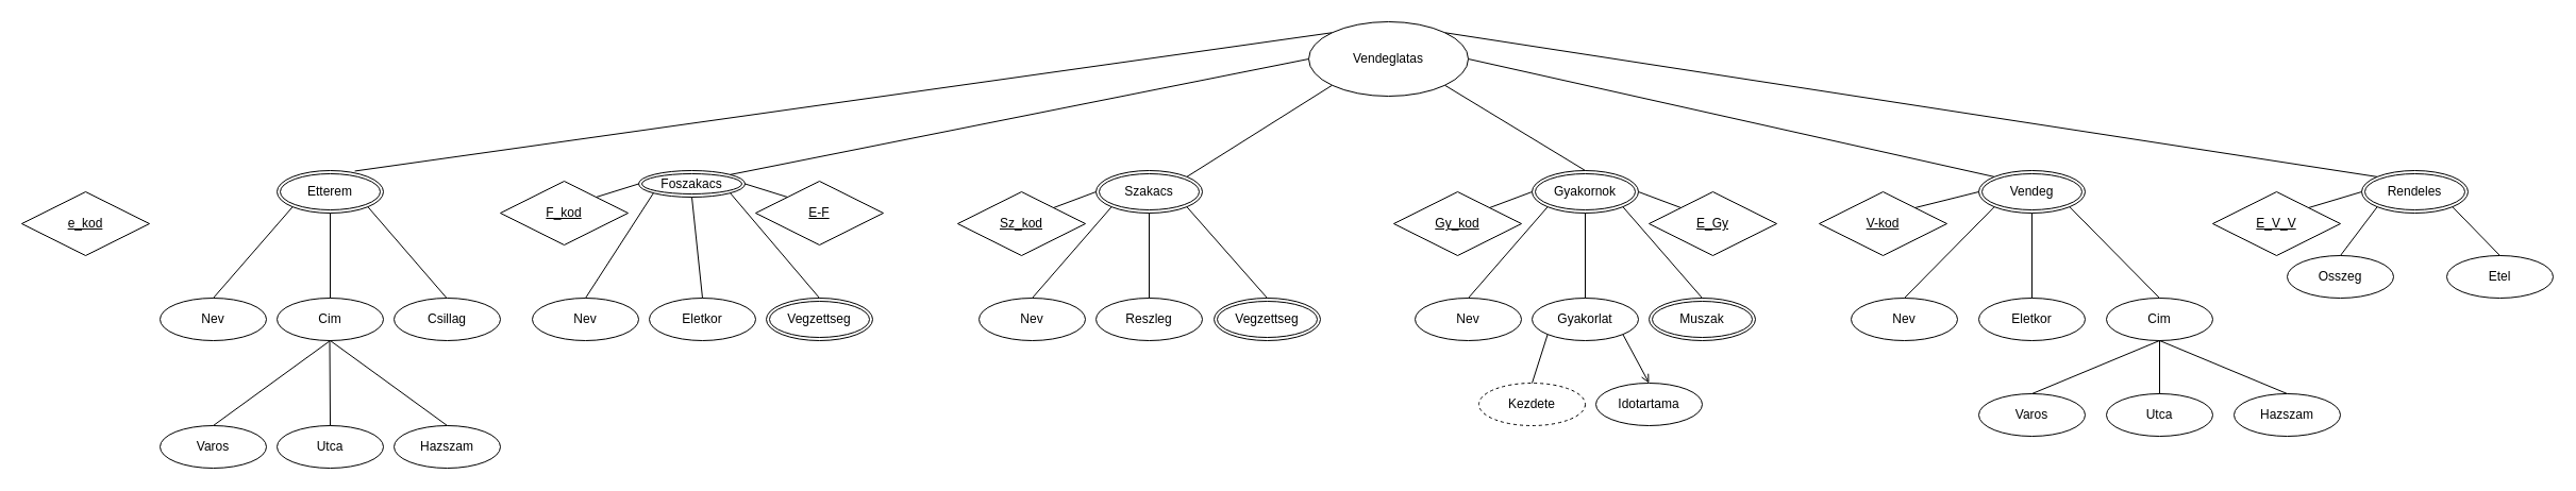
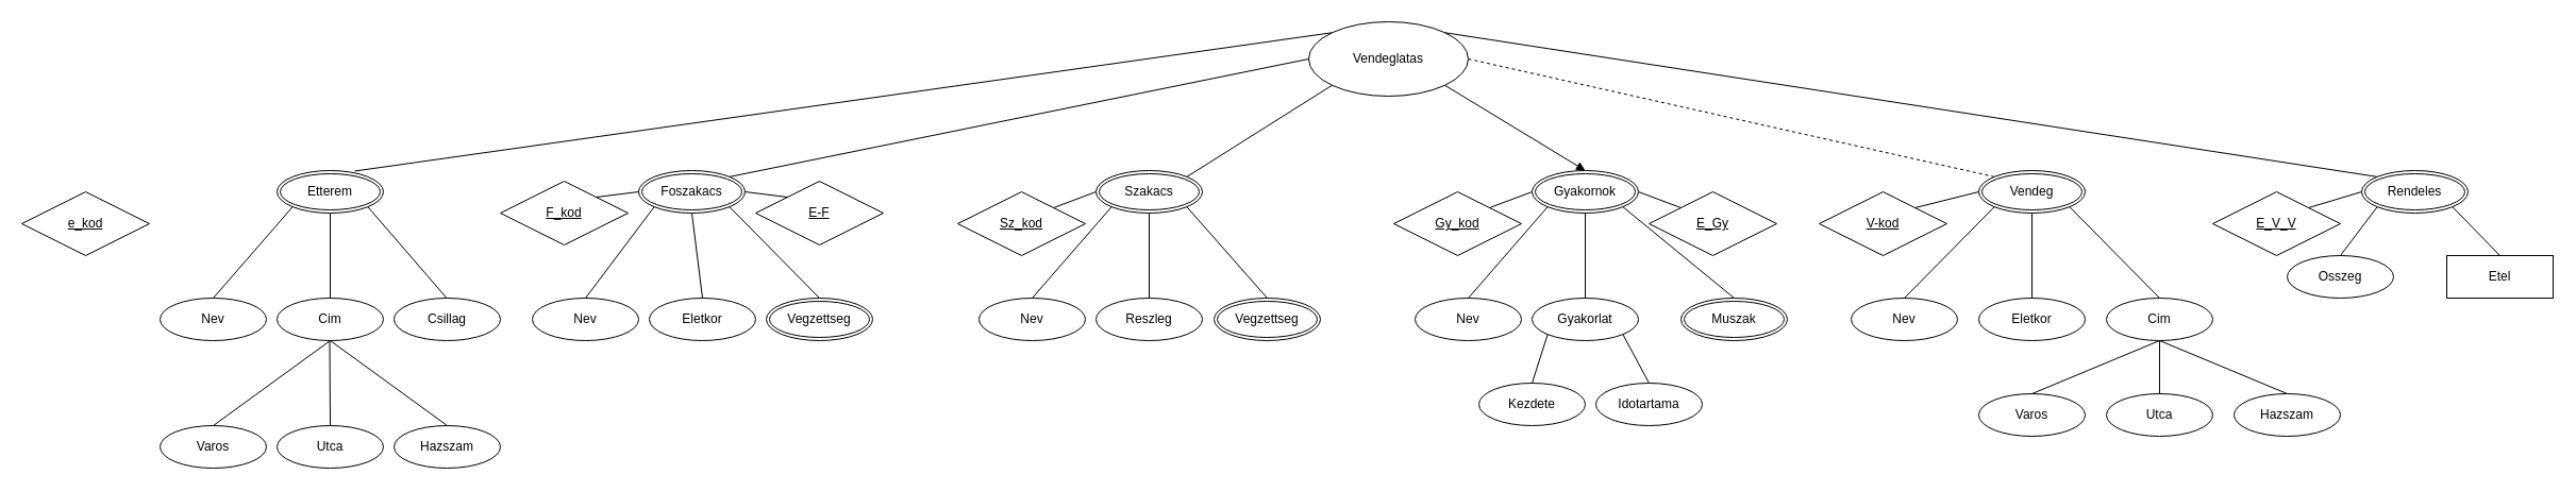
- <mxCell id="52" value="" style="endArrow=none;html=1;rounded=0;exitX=1;exitY=0.5;exitDx=0;exitDy=0;entryX=0;entryY=0;entryDx=0;entryDy=0;" edge="1" parent="1" source="2" target="7"><mxGeometry relative="1" as="geometry"><mxPoint x="1560" y="230" as="sourcePoint" /><mxPoint x="1720" y="230" as="targetPoint" /></mxGeometry></mxCell>
+ <mxCell id="52" value="" style="endArrow=none;html=1;rounded=0;exitX=1;exitY=0.5;exitDx=0;exitDy=0;entryX=0;entryY=0;entryDx=0;entryDy=0;dashed=1;" edge="1" parent="1" source="2" target="7"><mxGeometry relative="1" as="geometry"><mxPoint x="1560" y="230" as="sourcePoint" /><mxPoint x="1720" y="230" as="targetPoint" /></mxGeometry></mxCell>
- <mxCell id="51" value="" style="endArrow=none;html=1;rounded=0;exitX=1;exitY=1;exitDx=0;exitDy=0;entryX=0.5;entryY=0;entryDx=0;entryDy=0;" edge="1" parent="1" source="2" target="8"><mxGeometry relative="1" as="geometry"><mxPoint x="1560" y="230" as="sourcePoint" /><mxPoint x="1720" y="230" as="targetPoint" /></mxGeometry></mxCell>
+ <mxCell id="51" value="" style="endArrow=block;html=1;rounded=0;exitX=1;exitY=1;exitDx=0;exitDy=0;entryX=0.5;entryY=0;entryDx=0;entryDy=0;" edge="1" parent="1" source="2" target="8"><mxGeometry relative="1" as="geometry"><mxPoint x="1560" y="230" as="sourcePoint" /><mxPoint x="1720" y="230" as="targetPoint" /></mxGeometry></mxCell>
- <mxCell id="5" value="Foszakacs" style="ellipse;shape=doubleEllipse;margin=3;whiteSpace=wrap;html=1;align=center;" parent="1" vertex="1"><mxGeometry x="600" y="160" width="100" height="25" as="geometry" /></mxCell>
+ <mxCell id="5" value="Foszakacs" style="ellipse;shape=doubleEllipse;margin=3;whiteSpace=wrap;html=1;align=center;" parent="1" vertex="1"><mxGeometry x="600" y="160" width="100" height="40" as="geometry" /></mxCell>
- <mxCell id="50" value="Etel" style="ellipse;whiteSpace=wrap;html=1;align=center;" vertex="1" parent="1"><mxGeometry x="2300" y="240" width="100" height="40" as="geometry" /></mxCell>
+ <mxCell id="50" value="Etel" style="whiteSpace=wrap;html=1;align=center;rounded=0;" vertex="1" parent="1"><mxGeometry x="2300" y="240" width="100" height="40" as="geometry" /></mxCell>
- <mxCell id="37" value="Muszak" style="ellipse;shape=doubleEllipse;margin=3;whiteSpace=wrap;html=1;align=center;" vertex="1" parent="1"><mxGeometry x="1550" y="280" width="100" height="40" as="geometry" /></mxCell>
+ <mxCell id="37" value="Muszak" style="ellipse;shape=doubleEllipse;margin=3;whiteSpace=wrap;html=1;align=center;" vertex="1" parent="1"><mxGeometry x="1580" y="280" width="100" height="40" as="geometry" /></mxCell>
- <mxCell id="68" value="" style="endArrow=open;html=1;rounded=0;entryX=0.5;entryY=0;entryDx=0;entryDy=0;exitX=1;exitY=1;exitDx=0;exitDy=0;" edge="1" parent="1" source="36" target="39"><mxGeometry relative="1" as="geometry"><mxPoint x="1440" y="330" as="sourcePoint" /><mxPoint x="1600" y="330" as="targetPoint" /></mxGeometry></mxCell>
+ <mxCell id="68" value="" style="endArrow=none;html=1;rounded=0;entryX=0.5;entryY=0;entryDx=0;entryDy=0;exitX=1;exitY=1;exitDx=0;exitDy=0;" edge="1" parent="1" source="36" target="39"><mxGeometry relative="1" as="geometry"><mxPoint x="1440" y="330" as="sourcePoint" /><mxPoint x="1600" y="330" as="targetPoint" /></mxGeometry></mxCell>
- <mxCell id="38" value="Kezdete" style="ellipse;whiteSpace=wrap;html=1;align=center;dashed=1;" vertex="1" parent="1"><mxGeometry x="1390" y="360" width="100" height="40" as="geometry" /></mxCell>
+ <mxCell id="38" value="Kezdete" style="ellipse;whiteSpace=wrap;html=1;align=center;" vertex="1" parent="1"><mxGeometry x="1390" y="360" width="100" height="40" as="geometry" /></mxCell>
